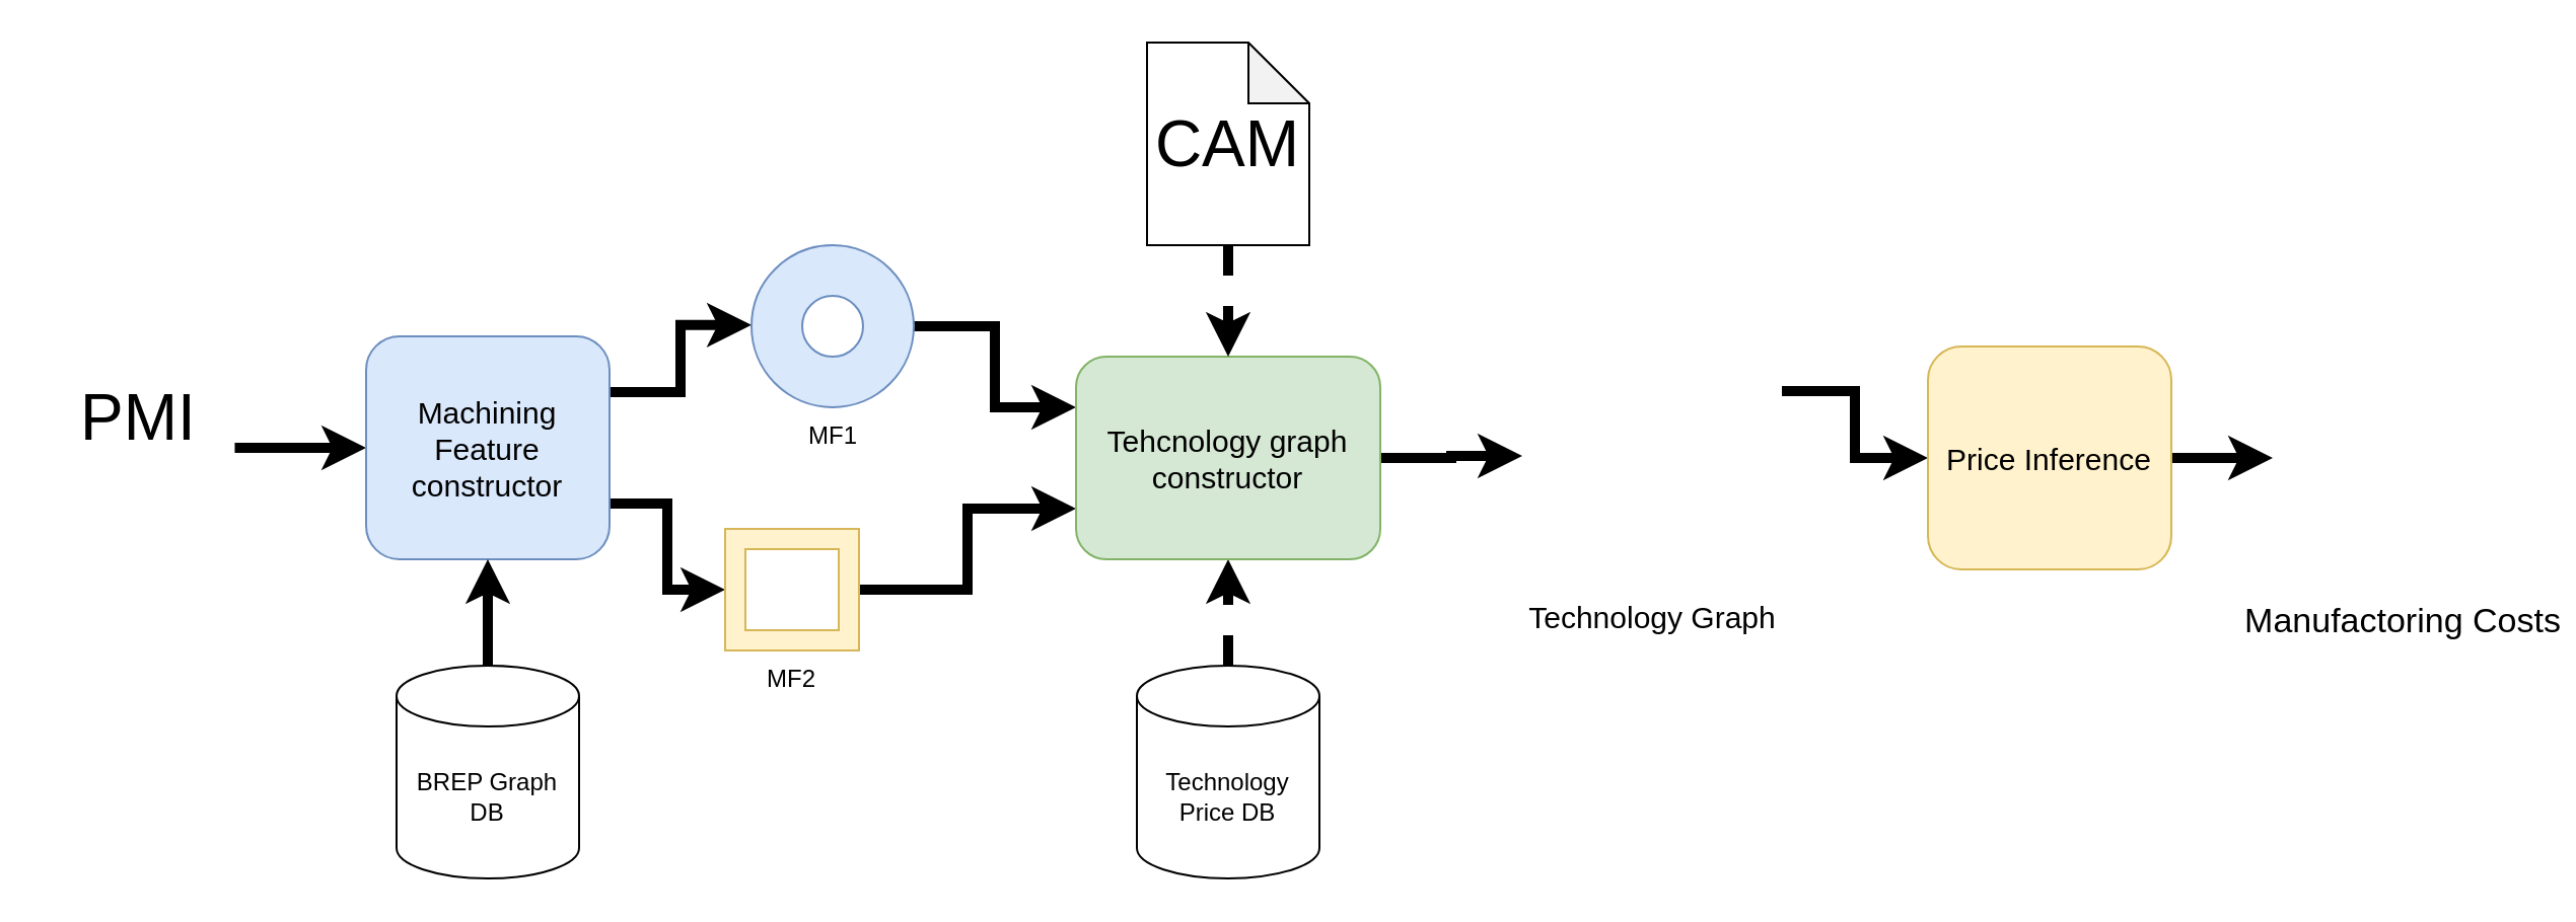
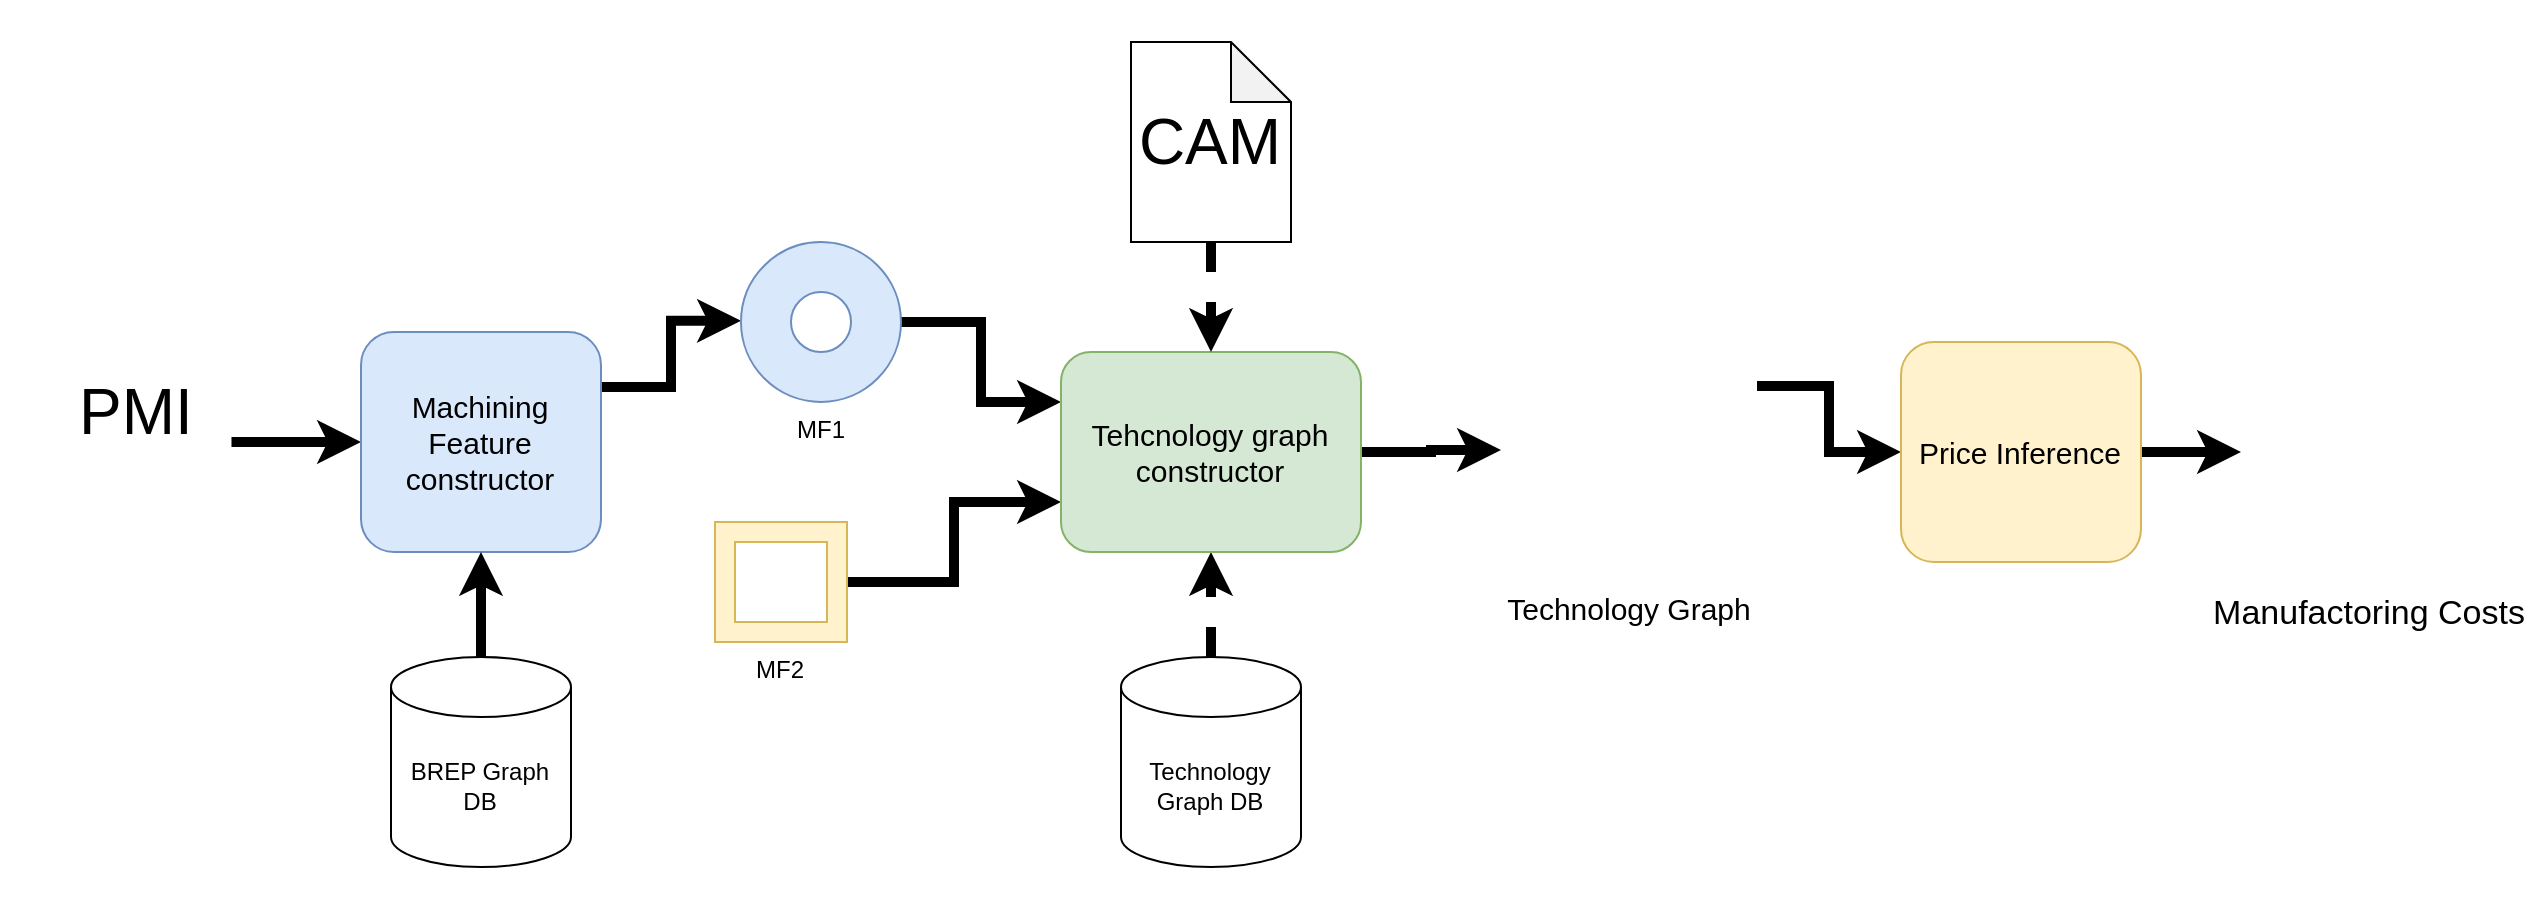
- <mxCell id="3" style="edgeStyle=orthogonalEdgeStyle;rounded=0;orthogonalLoop=1;jettySize=auto;html=1;exitX=1;exitY=0.75;exitDx=0;exitDy=0;entryX=0;entryY=0.5;entryDx=0;entryDy=0;entryPerimeter=0;strokeWidth=5;" edge="1" parent="1" source="5" target="12"><mxGeometry relative="1" as="geometry" /></mxCell>
- <mxCell id="7" value="Technology Price DB" style="shape=cylinder3;whiteSpace=wrap;html=1;boundedLbl=1;backgroundOutline=1;size=15;" vertex="1" parent="1"><mxGeometry x="560" y="328" width="90" height="105" as="geometry" /></mxCell>
+ <mxCell id="7" value="Technology Graph DB" style="shape=cylinder3;whiteSpace=wrap;html=1;boundedLbl=1;backgroundOutline=1;size=15;" vertex="1" parent="1"><mxGeometry x="560" y="328" width="90" height="105" as="geometry" /></mxCell>
